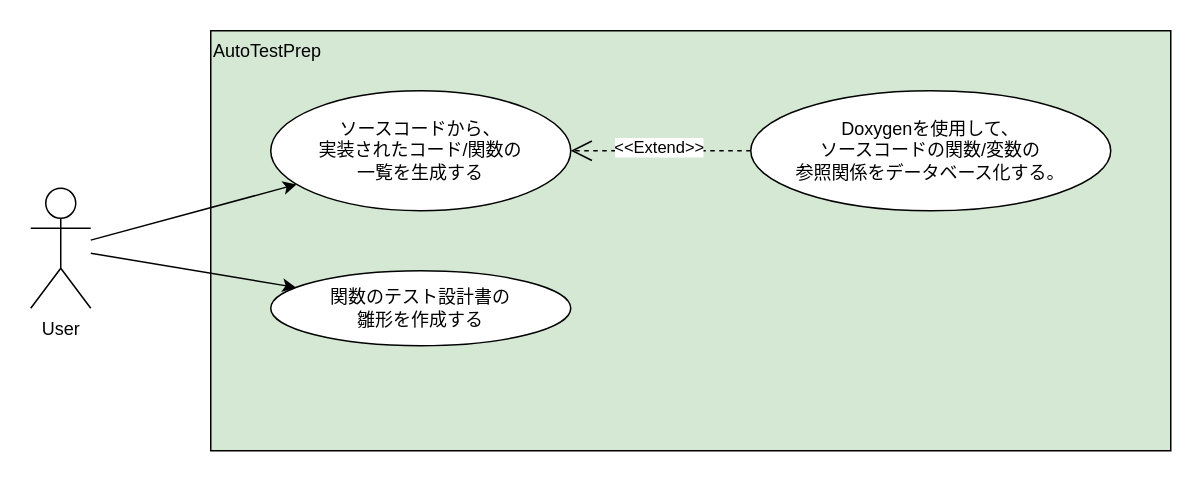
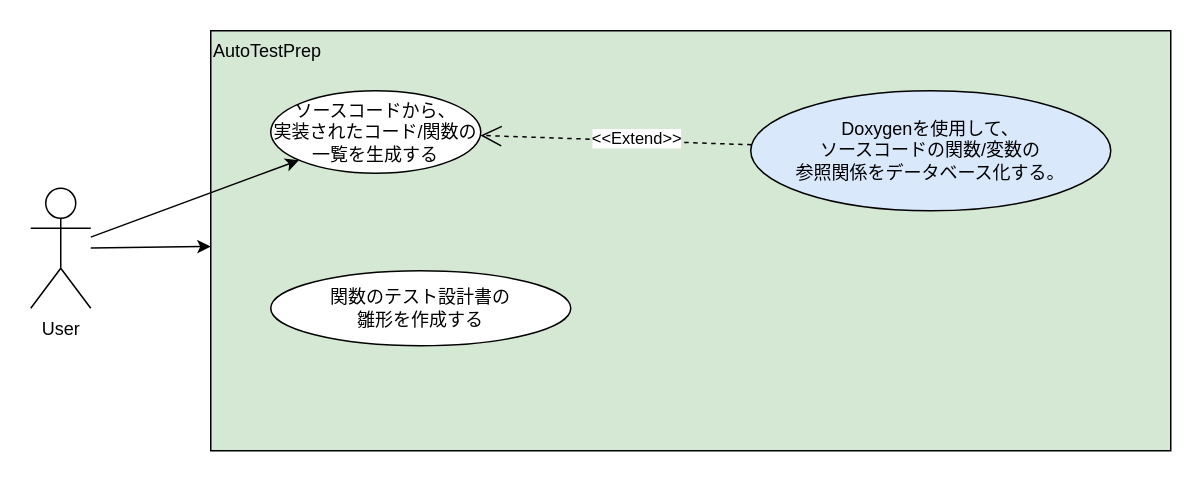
- <mxCell id="5" value="ソースコードから、&lt;br&gt;実装されたコード/関数の&lt;br&gt;一覧を生成する" style="ellipse;whiteSpace=wrap;html=1;" parent="1" vertex="1"><mxGeometry x="180" y="60" width="200" height="80" as="geometry" /></mxCell>
+ <mxCell id="5" value="ソースコードから、&lt;br&gt;実装されたコード/関数の&lt;br&gt;一覧を生成する" style="ellipse;whiteSpace=wrap;html=1;" parent="1" vertex="1"><mxGeometry x="180" y="60" width="140" height="55" as="geometry" /></mxCell>
- <mxCell id="8" value="Doxygenを使用して、&lt;br&gt;ソースコードの関数/変数の&lt;br&gt;参照関係をデータベース化する。" style="ellipse;whiteSpace=wrap;html=1;" parent="1" vertex="1"><mxGeometry x="500" y="60" width="240" height="80" as="geometry" /></mxCell>
+ <mxCell id="8" value="Doxygenを使用して、&lt;br&gt;ソースコードの関数/変数の&lt;br&gt;参照関係をデータベース化する。" style="ellipse;whiteSpace=wrap;html=1;fillColor=#dae8fc;" parent="1" vertex="1"><mxGeometry x="500" y="60" width="240" height="80" as="geometry" /></mxCell>
- <mxCell id="10" style="rounded=0;orthogonalLoop=1;jettySize=auto;html=1;" parent="1" source="4" target="9" edge="1"><mxGeometry relative="1" as="geometry"><mxPoint x="40" y="270" as="sourcePoint" /><mxPoint x="198.855" y="126.457" as="targetPoint" /></mxGeometry></mxCell>
+ <mxCell id="10" style="rounded=0;orthogonalLoop=1;jettySize=auto;html=1;" parent="1" source="4" target="2" edge="1"><mxGeometry relative="1" as="geometry"><mxPoint x="40" y="270" as="sourcePoint" /><mxPoint x="198.855" y="126.457" as="targetPoint" /></mxGeometry></mxCell>
